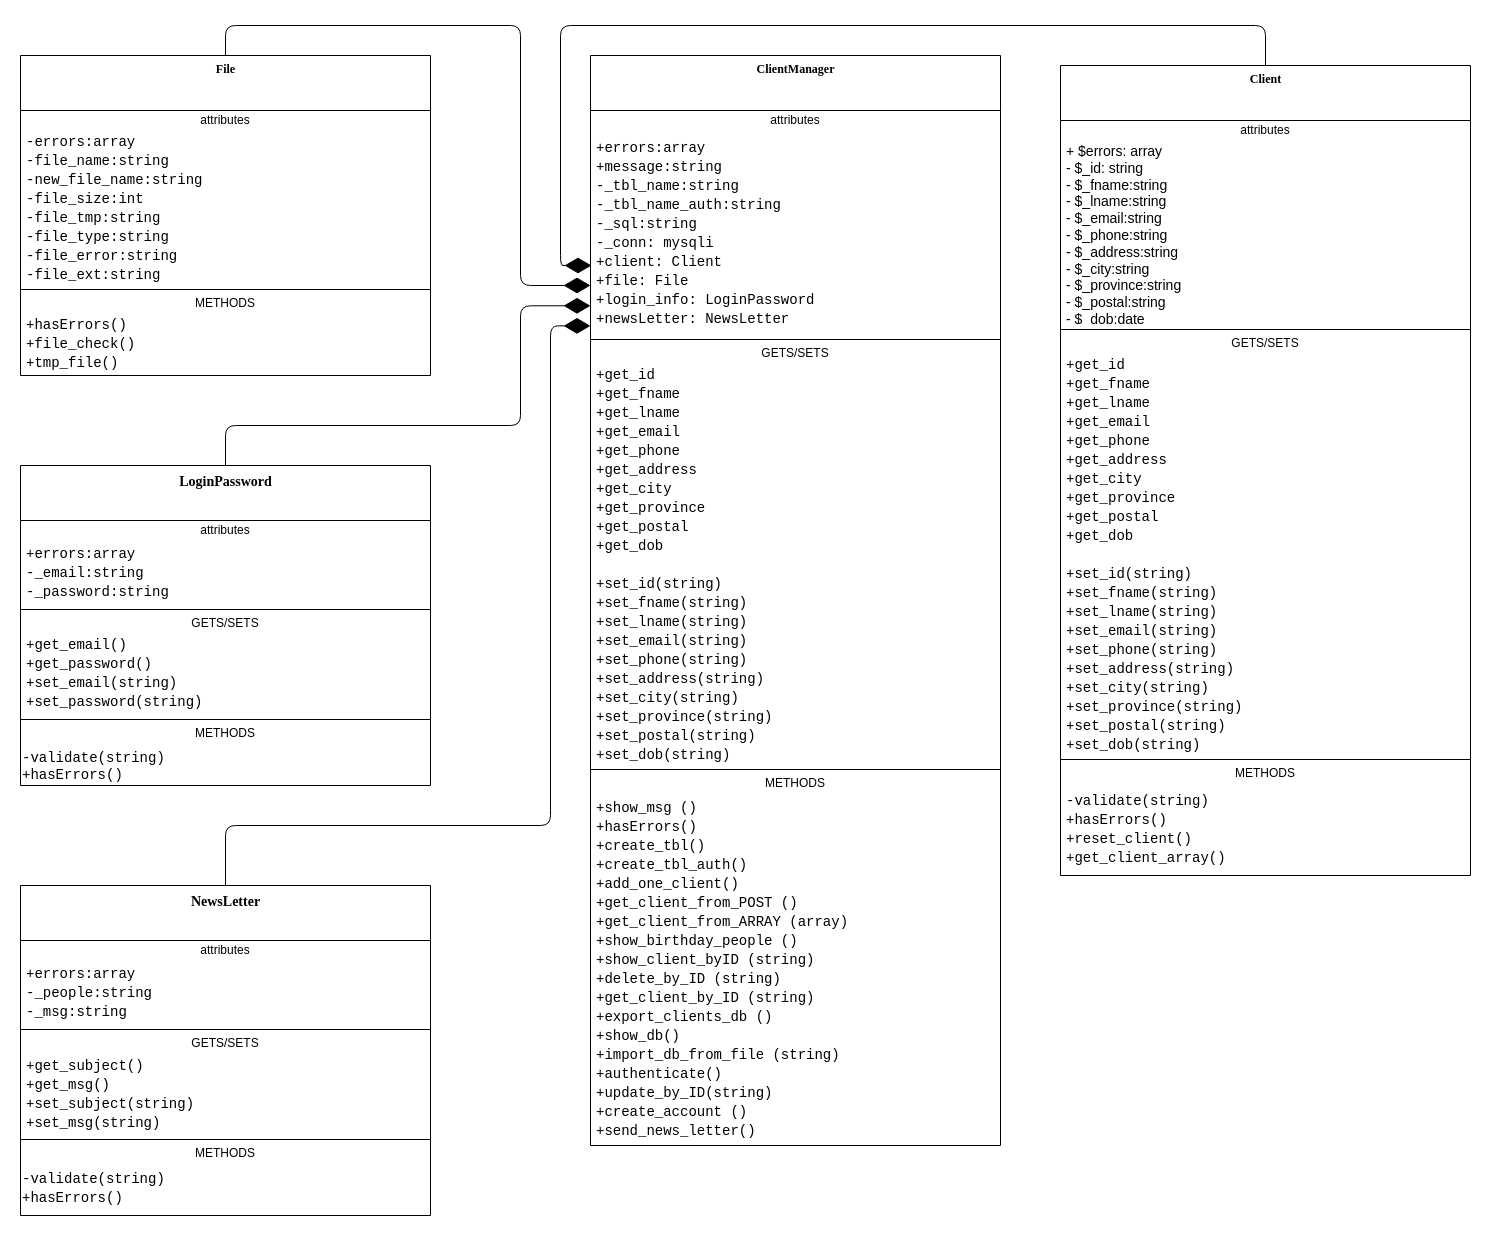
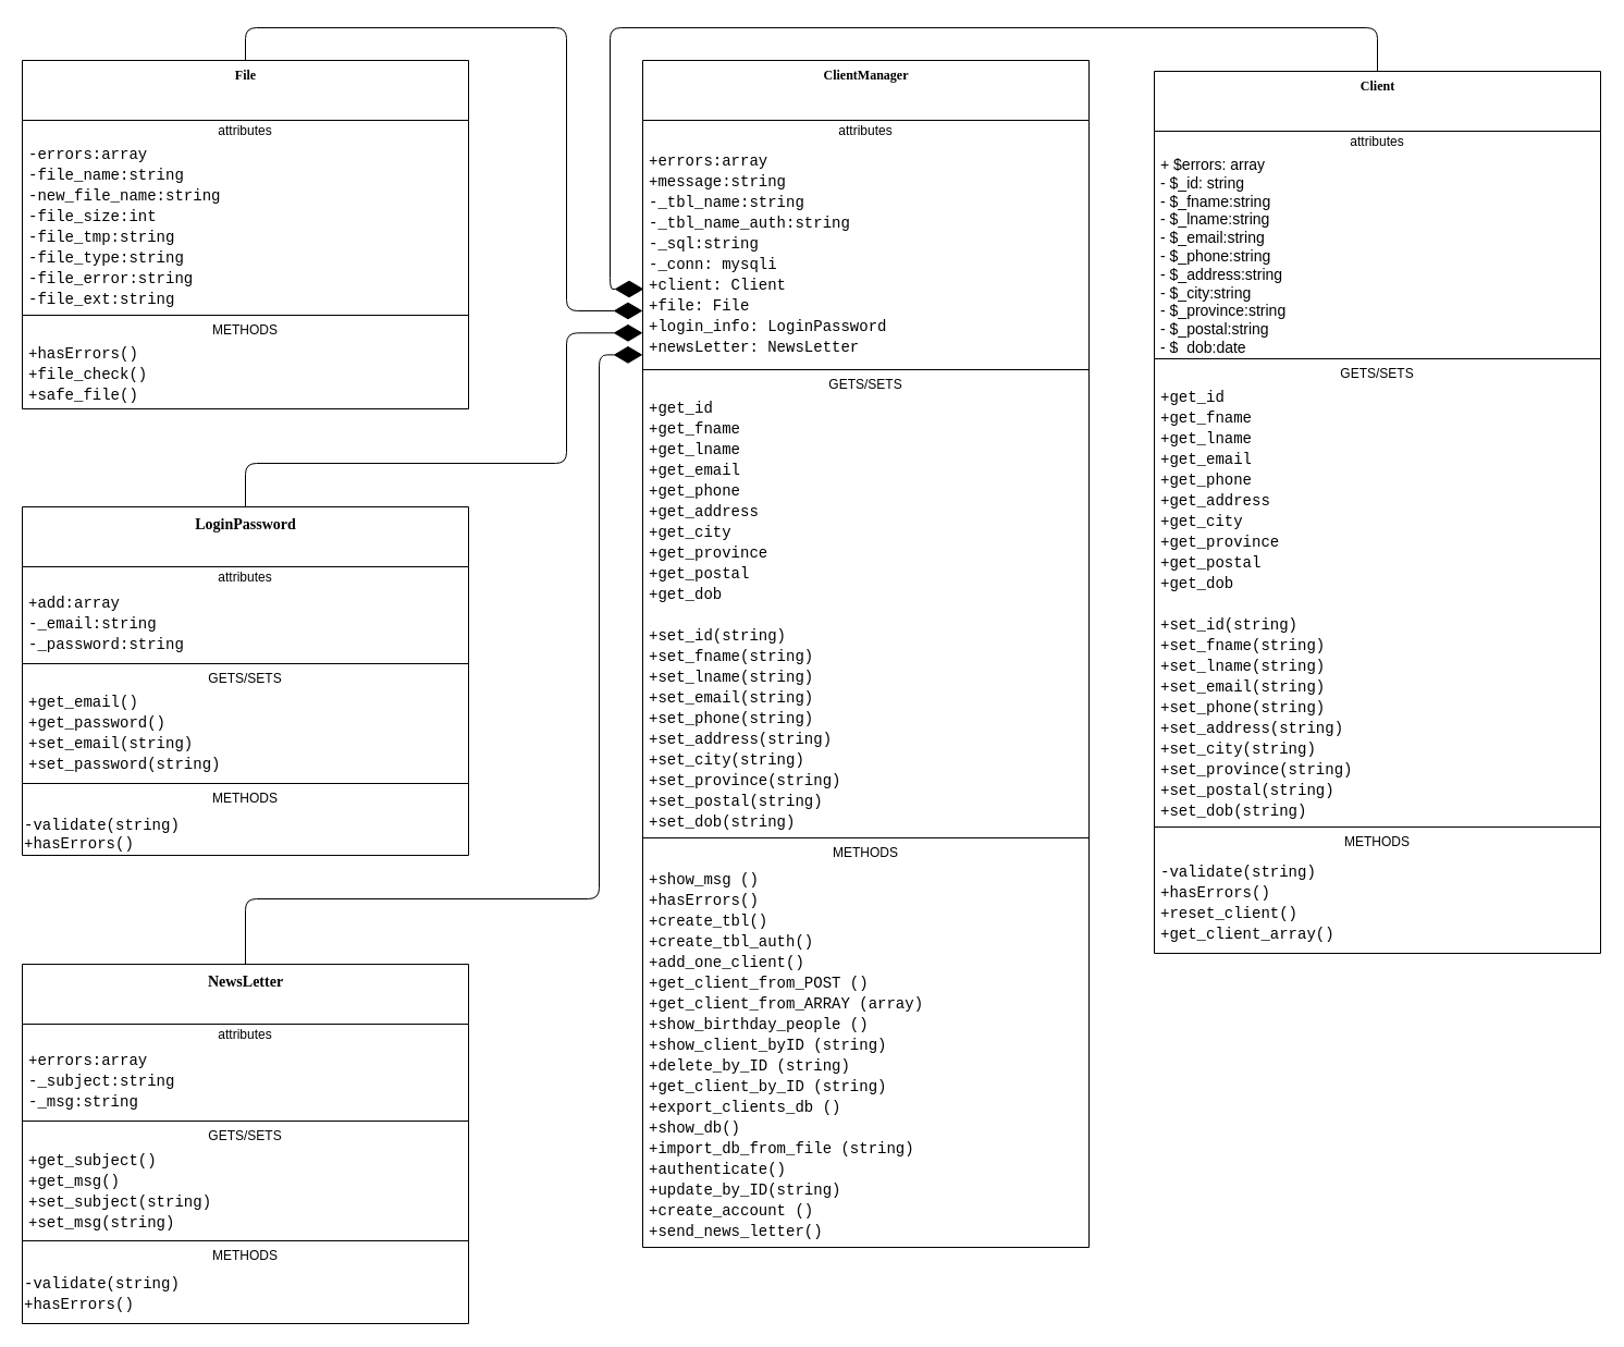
- <mxCell id="25" value="&lt;div style=&quot;font-family: &amp;#34;consolas&amp;#34; , &amp;#34;courier new&amp;#34; , monospace ; font-size: 14px ; line-height: 19px&quot;&gt;&lt;div style=&quot;font-family: &amp;#34;consolas&amp;#34; , &amp;#34;courier new&amp;#34; , monospace ; line-height: 19px&quot;&gt;&lt;div style=&quot;font-family: &amp;#34;consolas&amp;#34; , &amp;#34;courier new&amp;#34; , monospace ; line-height: 19px&quot;&gt;&lt;div style=&quot;font-family: &amp;#34;consolas&amp;#34; , &amp;#34;courier new&amp;#34; , monospace ; line-height: 19px&quot;&gt;&lt;div style=&quot;font-family: &amp;#34;consolas&amp;#34; , &amp;#34;courier new&amp;#34; , monospace ; line-height: 19px&quot;&gt;&lt;div style=&quot;font-family: &amp;#34;consolas&amp;#34; , &amp;#34;courier new&amp;#34; , monospace ; line-height: 19px&quot;&gt;&lt;div&gt;&lt;span style=&quot;background-color: rgb(255 , 255 , 255)&quot;&gt;+hasErrors()&lt;/span&gt;&lt;/div&gt;&lt;div&gt;&lt;span style=&quot;background-color: rgb(255 , 255 , 255)&quot;&gt;+file_check()&lt;/span&gt;&lt;/div&gt;&lt;div&gt;&lt;span style=&quot;background-color: rgb(255 , 255 , 255)&quot;&gt;+tmp_file()&lt;/span&gt;&lt;/div&gt;&lt;/div&gt;&lt;/div&gt;&lt;/div&gt;&lt;/div&gt;&lt;/div&gt;&lt;/div&gt;" style="text;html=1;strokeColor=none;fillColor=none;align=left;verticalAlign=middle;spacingLeft=4;spacingRight=4;overflow=hidden;rotatable=0;points=[[0,0.5],[1,0.5]];portConstraint=eastwest;labelBackgroundColor=#ffffff;" vertex="1" parent="20"><mxGeometry y="258" width="410" height="62" as="geometry" /></mxCell>
+ <mxCell id="25" value="&lt;div style=&quot;font-family: &amp;#34;consolas&amp;#34; , &amp;#34;courier new&amp;#34; , monospace ; font-size: 14px ; line-height: 19px&quot;&gt;&lt;div style=&quot;font-family: &amp;#34;consolas&amp;#34; , &amp;#34;courier new&amp;#34; , monospace ; line-height: 19px&quot;&gt;&lt;div style=&quot;font-family: &amp;#34;consolas&amp;#34; , &amp;#34;courier new&amp;#34; , monospace ; line-height: 19px&quot;&gt;&lt;div style=&quot;font-family: &amp;#34;consolas&amp;#34; , &amp;#34;courier new&amp;#34; , monospace ; line-height: 19px&quot;&gt;&lt;div style=&quot;font-family: &amp;#34;consolas&amp;#34; , &amp;#34;courier new&amp;#34; , monospace ; line-height: 19px&quot;&gt;&lt;div style=&quot;font-family: &amp;#34;consolas&amp;#34; , &amp;#34;courier new&amp;#34; , monospace ; line-height: 19px&quot;&gt;&lt;div&gt;&lt;span style=&quot;background-color: rgb(255 , 255 , 255)&quot;&gt;+hasErrors()&lt;/span&gt;&lt;/div&gt;&lt;div&gt;&lt;span style=&quot;background-color: rgb(255 , 255 , 255)&quot;&gt;+file_check()&lt;/span&gt;&lt;/div&gt;&lt;div&gt;&lt;span style=&quot;background-color: rgb(255 , 255 , 255)&quot;&gt;+safe_file()&lt;/span&gt;&lt;/div&gt;&lt;/div&gt;&lt;/div&gt;&lt;/div&gt;&lt;/div&gt;&lt;/div&gt;&lt;/div&gt;" style="text;html=1;strokeColor=none;fillColor=none;align=left;verticalAlign=middle;spacingLeft=4;spacingRight=4;overflow=hidden;rotatable=0;points=[[0,0.5],[1,0.5]];portConstraint=eastwest;labelBackgroundColor=#ffffff;" vertex="1" parent="20"><mxGeometry y="258" width="410" height="62" as="geometry" /></mxCell>
- <mxCell id="28" value="&lt;div style=&quot;font-family: &amp;#34;consolas&amp;#34; , &amp;#34;courier new&amp;#34; , monospace ; font-size: 14px ; line-height: 19px&quot;&gt;&lt;div style=&quot;font-family: &amp;#34;consolas&amp;#34; , &amp;#34;courier new&amp;#34; , monospace ; line-height: 19px&quot;&gt;&lt;div style=&quot;font-family: &amp;#34;consolas&amp;#34; , &amp;#34;courier new&amp;#34; , monospace ; line-height: 19px&quot;&gt;&lt;div&gt;&lt;span style=&quot;background-color: rgb(255 , 255 , 255)&quot;&gt;+errors:array&lt;/span&gt;&lt;/div&gt;&lt;div&gt;&lt;span style=&quot;background-color: rgb(255 , 255 , 255)&quot;&gt;-_email:string&lt;/span&gt;&lt;/div&gt;&lt;div&gt;&lt;span style=&quot;background-color: rgb(255 , 255 , 255)&quot;&gt;-_password:string&lt;/span&gt;&lt;/div&gt;&lt;/div&gt;&lt;/div&gt;&lt;/div&gt;" style="text;html=1;strokeColor=none;fillColor=none;align=left;verticalAlign=middle;spacingLeft=4;spacingRight=4;overflow=hidden;rotatable=0;points=[[0,0.5],[1,0.5]];portConstraint=eastwest;" vertex="1" parent="26"><mxGeometry y="75" width="410" height="65" as="geometry" /></mxCell>
+ <mxCell id="28" value="&lt;div style=&quot;font-family: &amp;#34;consolas&amp;#34; , &amp;#34;courier new&amp;#34; , monospace ; font-size: 14px ; line-height: 19px&quot;&gt;&lt;div style=&quot;font-family: &amp;#34;consolas&amp;#34; , &amp;#34;courier new&amp;#34; , monospace ; line-height: 19px&quot;&gt;&lt;div style=&quot;font-family: &amp;#34;consolas&amp;#34; , &amp;#34;courier new&amp;#34; , monospace ; line-height: 19px&quot;&gt;&lt;div&gt;&lt;span style=&quot;background-color: rgb(255 , 255 , 255)&quot;&gt;+add:array&lt;/span&gt;&lt;/div&gt;&lt;div&gt;&lt;span style=&quot;background-color: rgb(255 , 255 , 255)&quot;&gt;-_email:string&lt;/span&gt;&lt;/div&gt;&lt;div&gt;&lt;span style=&quot;background-color: rgb(255 , 255 , 255)&quot;&gt;-_password:string&lt;/span&gt;&lt;/div&gt;&lt;/div&gt;&lt;/div&gt;&lt;/div&gt;" style="text;html=1;strokeColor=none;fillColor=none;align=left;verticalAlign=middle;spacingLeft=4;spacingRight=4;overflow=hidden;rotatable=0;points=[[0,0.5],[1,0.5]];portConstraint=eastwest;" vertex="1" parent="26"><mxGeometry y="75" width="410" height="65" as="geometry" /></mxCell>
- <mxCell id="37" value="&lt;div style=&quot;font-family: &amp;#34;consolas&amp;#34; , &amp;#34;courier new&amp;#34; , monospace ; font-size: 14px ; line-height: 19px&quot;&gt;&lt;div style=&quot;font-family: &amp;#34;consolas&amp;#34; , &amp;#34;courier new&amp;#34; , monospace ; line-height: 19px&quot;&gt;&lt;div style=&quot;font-family: &amp;#34;consolas&amp;#34; , &amp;#34;courier new&amp;#34; , monospace ; line-height: 19px&quot;&gt;&lt;div style=&quot;font-family: &amp;#34;consolas&amp;#34; , &amp;#34;courier new&amp;#34; , monospace ; line-height: 19px&quot;&gt;&lt;div&gt;&lt;span style=&quot;background-color: rgb(255 , 255 , 255)&quot;&gt;+errors:array&lt;/span&gt;&lt;/div&gt;&lt;div&gt;&lt;span style=&quot;background-color: rgb(255 , 255 , 255)&quot;&gt;-_people:string&amp;nbsp;&amp;nbsp;&amp;nbsp;&amp;nbsp;&lt;/span&gt;&lt;/div&gt;&lt;div&gt;&lt;span style=&quot;background-color: rgb(255 , 255 , 255)&quot;&gt;-_msg:string&lt;/span&gt;&lt;/div&gt;&lt;/div&gt;&lt;/div&gt;&lt;/div&gt;&lt;/div&gt;" style="text;html=1;strokeColor=none;fillColor=none;align=left;verticalAlign=middle;spacingLeft=4;spacingRight=4;overflow=hidden;rotatable=0;points=[[0,0.5],[1,0.5]];portConstraint=eastwest;" vertex="1" parent="35"><mxGeometry y="75" width="410" height="65" as="geometry" /></mxCell>
+ <mxCell id="37" value="&lt;div style=&quot;font-family: &amp;#34;consolas&amp;#34; , &amp;#34;courier new&amp;#34; , monospace ; font-size: 14px ; line-height: 19px&quot;&gt;&lt;div style=&quot;font-family: &amp;#34;consolas&amp;#34; , &amp;#34;courier new&amp;#34; , monospace ; line-height: 19px&quot;&gt;&lt;div style=&quot;font-family: &amp;#34;consolas&amp;#34; , &amp;#34;courier new&amp;#34; , monospace ; line-height: 19px&quot;&gt;&lt;div style=&quot;font-family: &amp;#34;consolas&amp;#34; , &amp;#34;courier new&amp;#34; , monospace ; line-height: 19px&quot;&gt;&lt;div&gt;&lt;span style=&quot;background-color: rgb(255 , 255 , 255)&quot;&gt;+errors:array&lt;/span&gt;&lt;/div&gt;&lt;div&gt;&lt;span style=&quot;background-color: rgb(255 , 255 , 255)&quot;&gt;-_subject:string&amp;nbsp;&amp;nbsp;&amp;nbsp;&amp;nbsp;&lt;/span&gt;&lt;/div&gt;&lt;div&gt;&lt;span style=&quot;background-color: rgb(255 , 255 , 255)&quot;&gt;-_msg:string&lt;/span&gt;&lt;/div&gt;&lt;/div&gt;&lt;/div&gt;&lt;/div&gt;&lt;/div&gt;" style="text;html=1;strokeColor=none;fillColor=none;align=left;verticalAlign=middle;spacingLeft=4;spacingRight=4;overflow=hidden;rotatable=0;points=[[0,0.5],[1,0.5]];portConstraint=eastwest;" vertex="1" parent="35"><mxGeometry y="75" width="410" height="65" as="geometry" /></mxCell>
